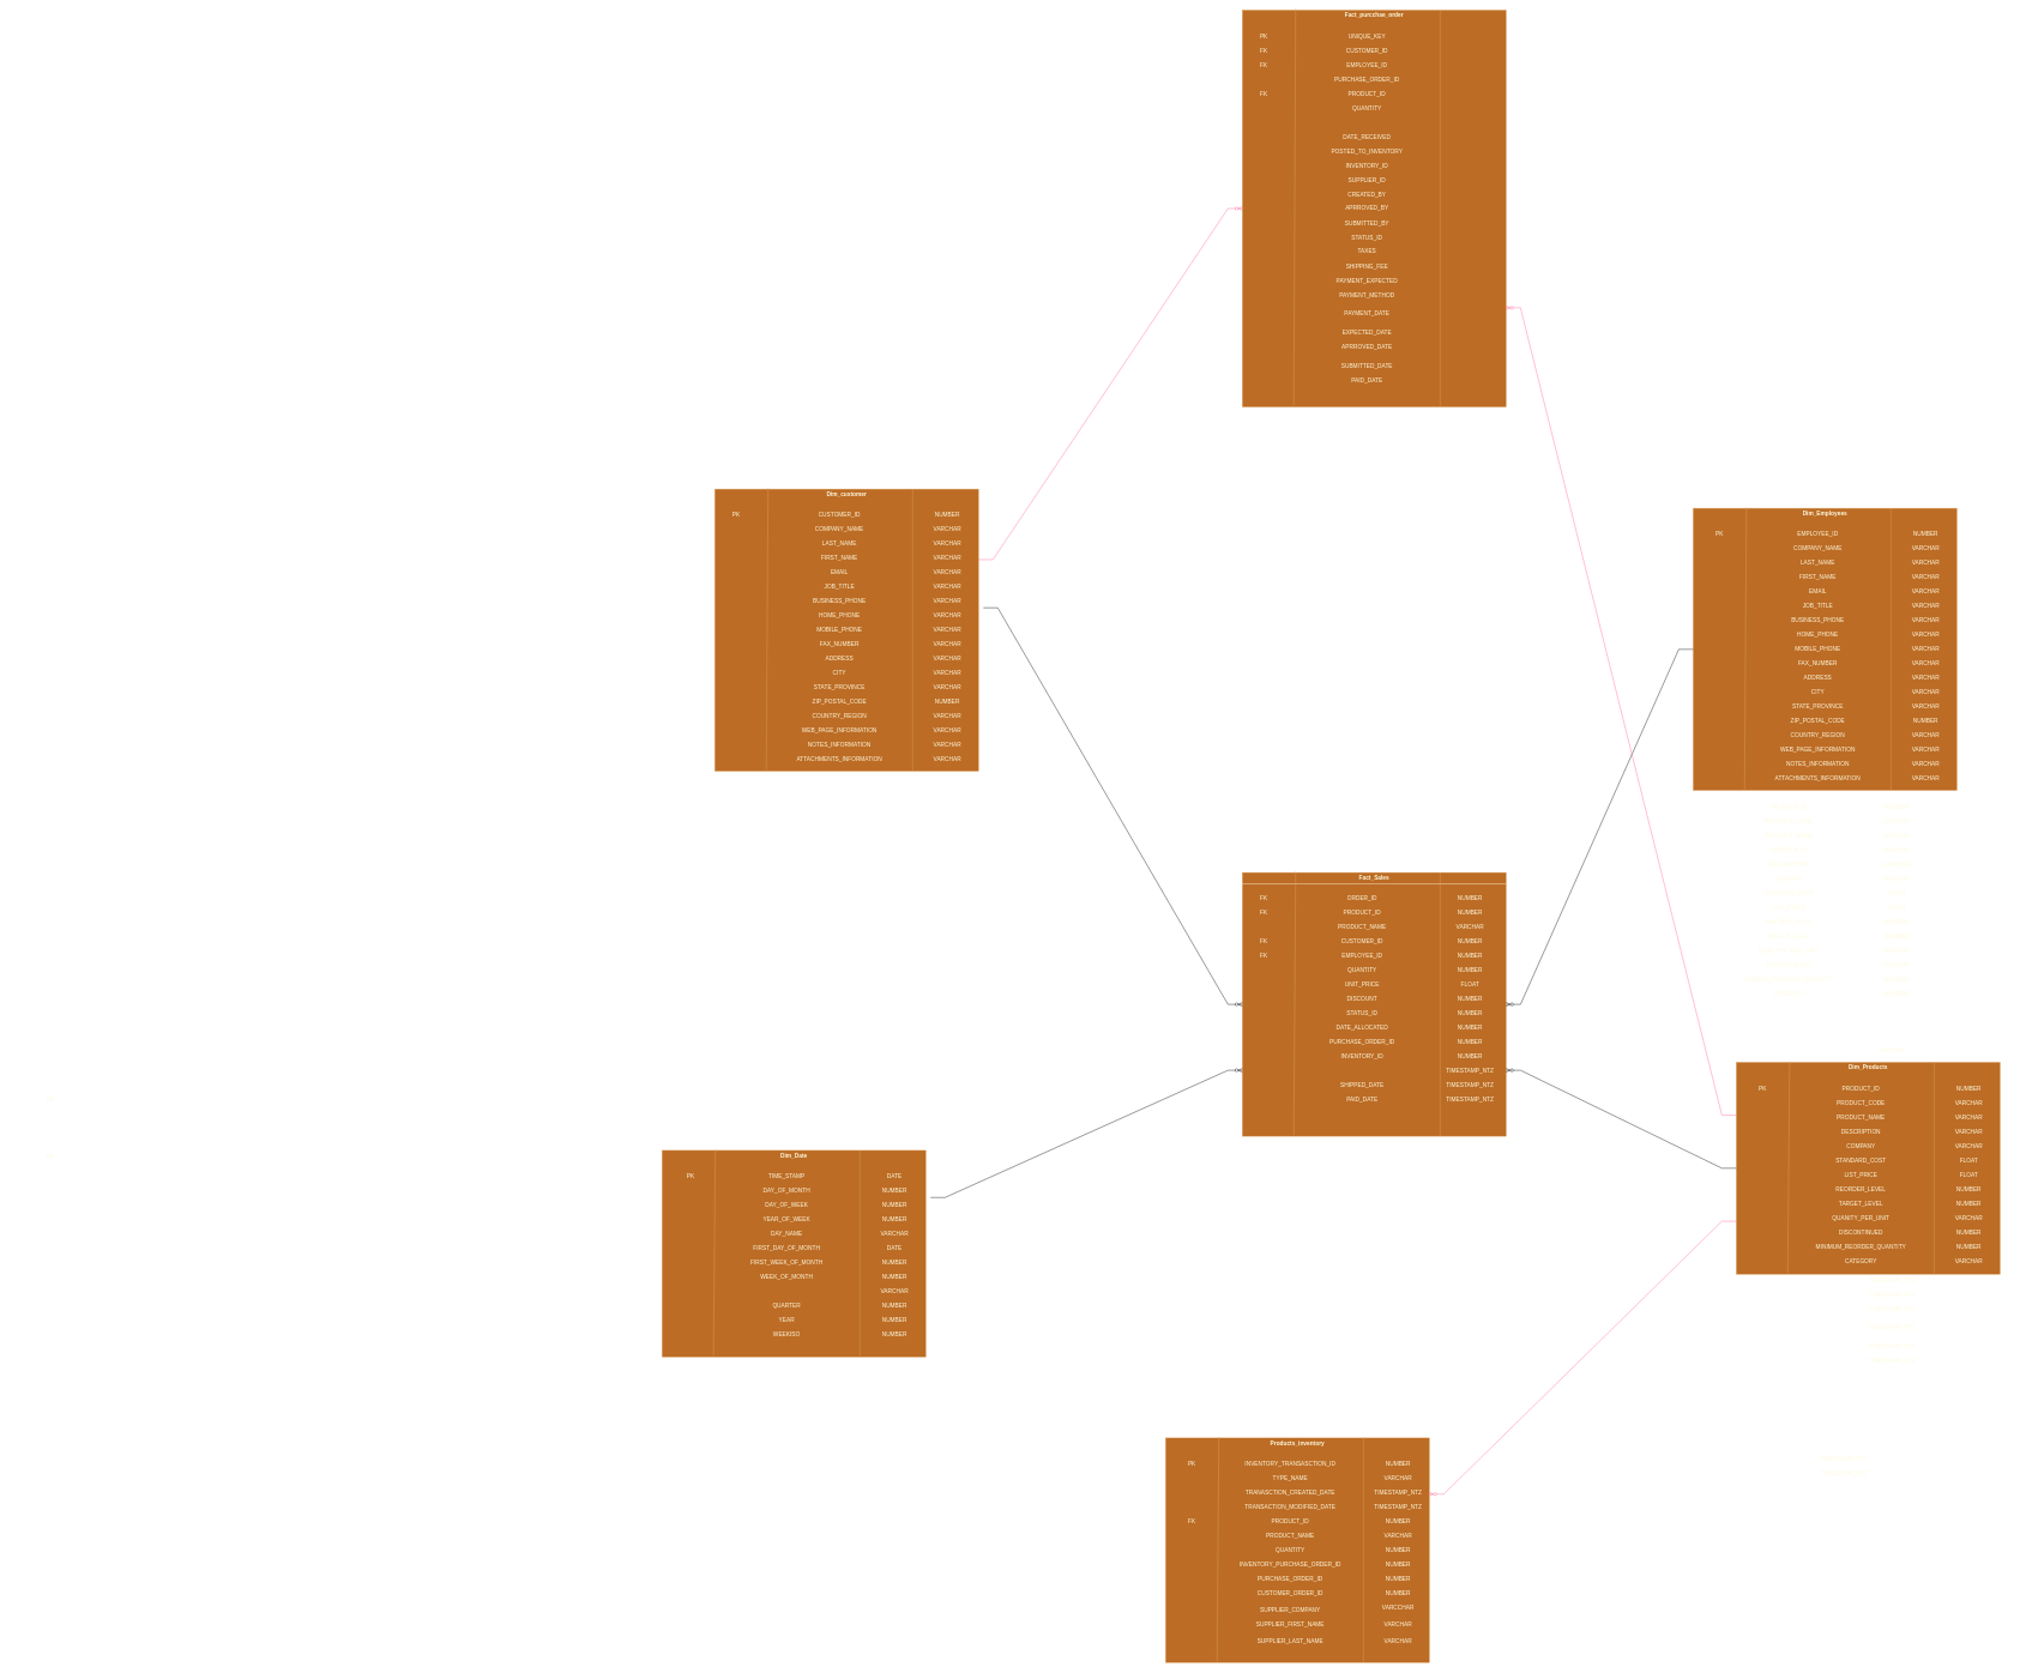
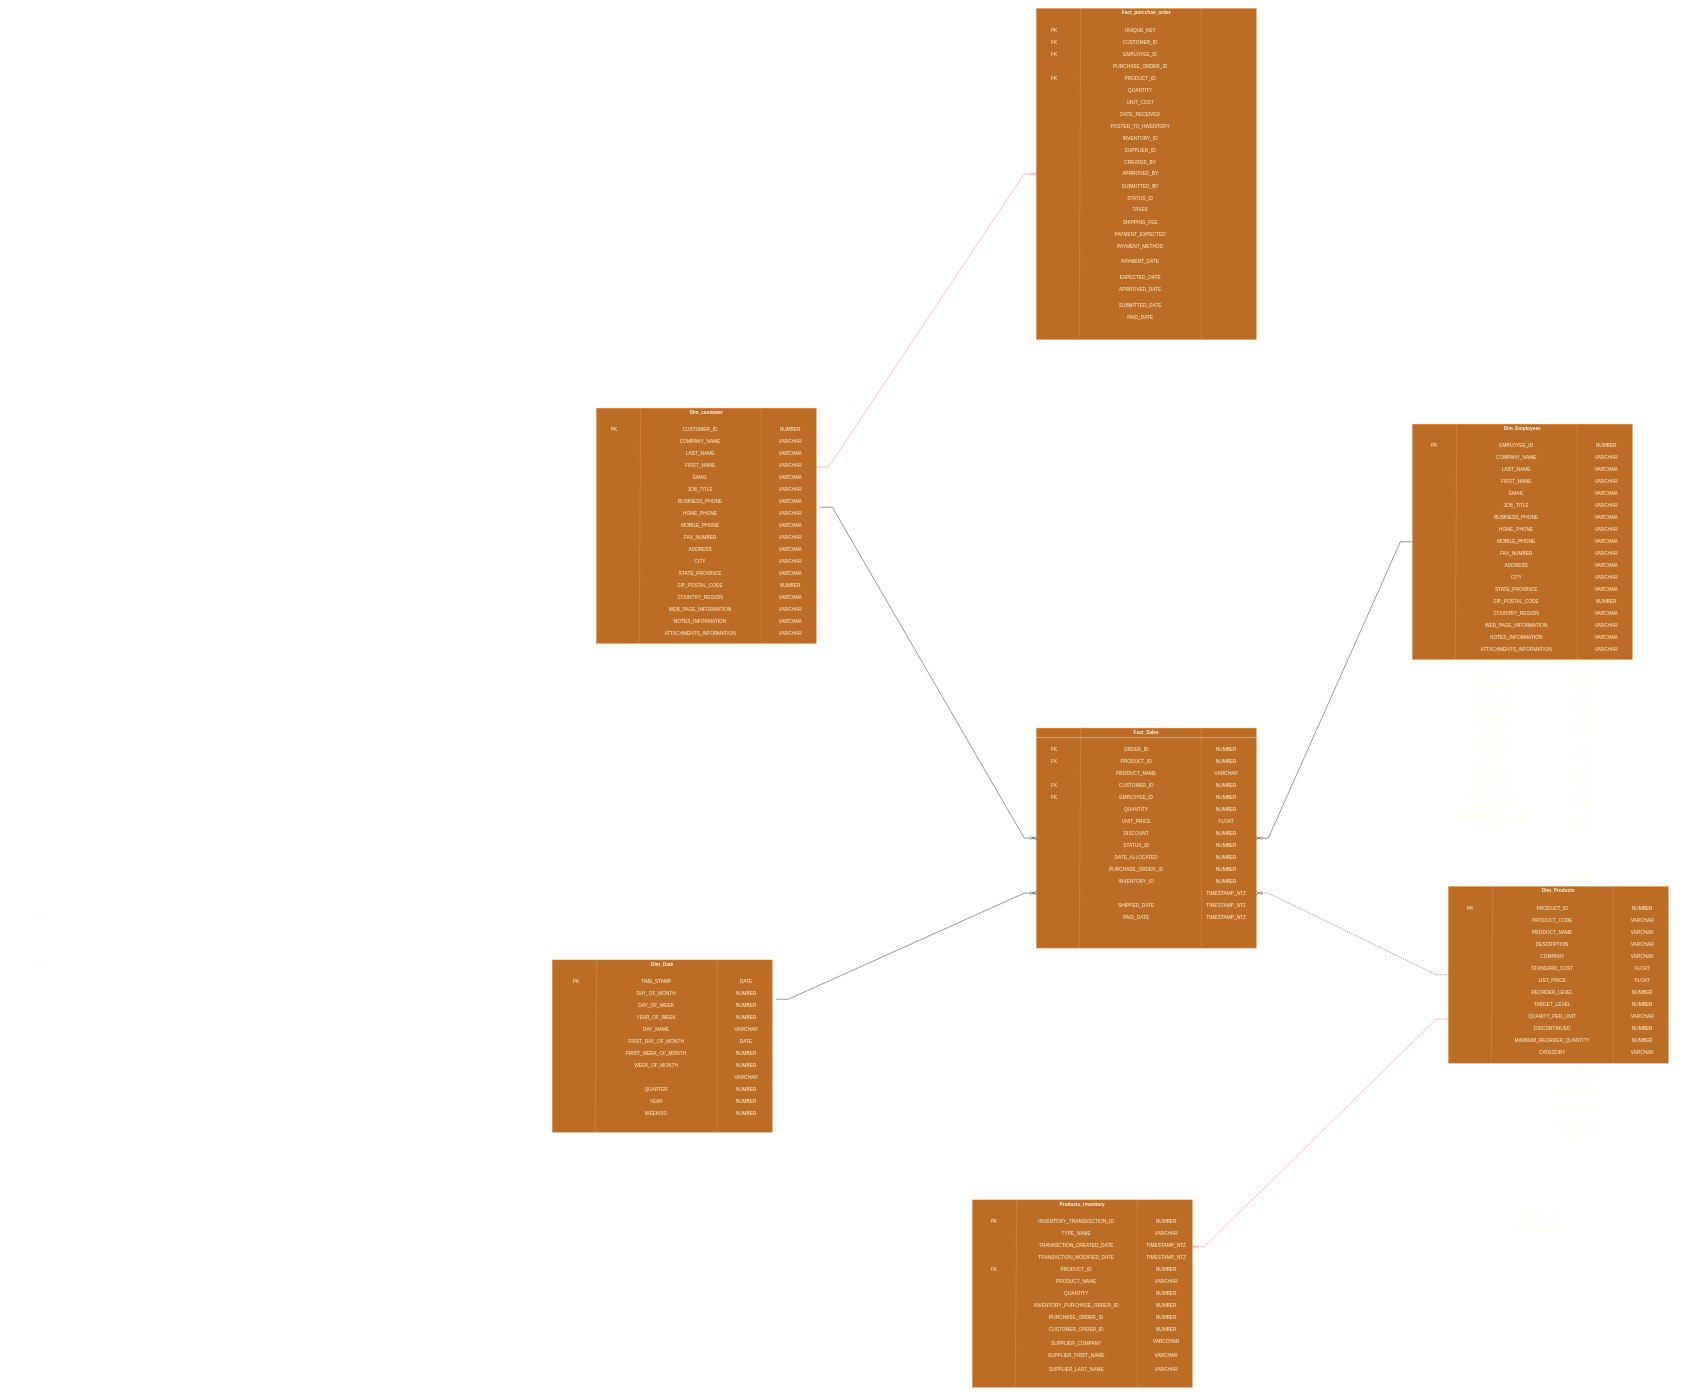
+ <mxCell id="61" value="UNIT_COST" style="text;html=1;align=center;verticalAlign=middle;whiteSpace=wrap;rounded=0;labelBackgroundColor=none;fontColor=#FEFAE0;" vertex="1" parent="1"><mxGeometry x="2770" y="240.31" width="160" height="30" as="geometry" /></mxCell>
- <mxCell id="294" value="" style="edgeStyle=entityRelationEdgeStyle;fontSize=12;html=1;endArrow=ERzeroToMany;endFill=1;rounded=0;strokeColor=#FF6392;fontColor=#5AA9E6;fillColor=#FFE45E;exitX=0;exitY=0.25;exitDx=0;exitDy=0;entryX=1;entryY=0.75;entryDx=0;entryDy=0;" edge="1" parent="1" source="259" target="38"><mxGeometry width="100" height="100" relative="1" as="geometry"><mxPoint x="3190" y="1217" as="sourcePoint" /><mxPoint x="3290" y="1117" as="targetPoint" /><Array as="points"><mxPoint x="4100" y="1377" /></Array></mxGeometry></mxCell>
- <mxCell id="289" value="" style="edgeStyle=entityRelationEdgeStyle;fontSize=12;html=1;endArrow=ERzeroToMany;endFill=1;rounded=0;exitX=0;exitY=0.5;exitDx=0;exitDy=0;entryX=1;entryY=0.75;entryDx=0;entryDy=0;" edge="1" parent="1" source="259" target="2"><mxGeometry width="100" height="100" relative="1" as="geometry"><mxPoint x="3280" y="2527" as="sourcePoint" /><mxPoint x="3380" y="2427" as="targetPoint" /></mxGeometry></mxCell>
+ <mxCell id="289" value="" style="edgeStyle=entityRelationEdgeStyle;fontSize=12;html=1;endArrow=ERzeroToMany;endFill=1;rounded=0;exitX=0;exitY=0.5;exitDx=0;exitDy=0;entryX=1;entryY=0.75;entryDx=0;entryDy=0;dashed=1;" edge="1" parent="1" source="259" target="2"><mxGeometry width="100" height="100" relative="1" as="geometry"><mxPoint x="3280" y="2527" as="sourcePoint" /><mxPoint x="3380" y="2427" as="targetPoint" /></mxGeometry></mxCell>
